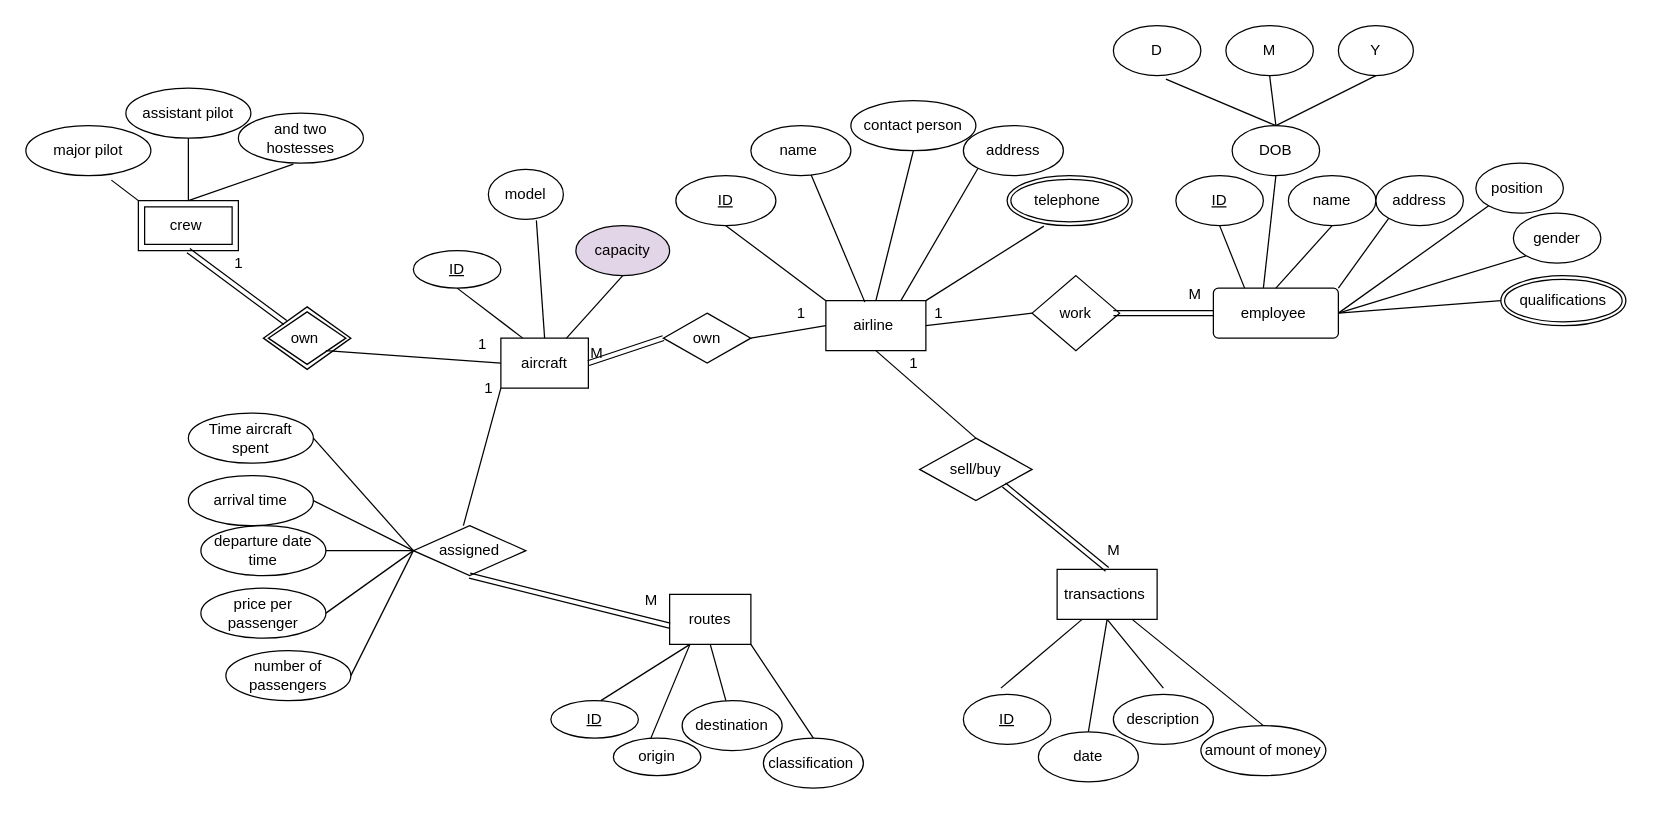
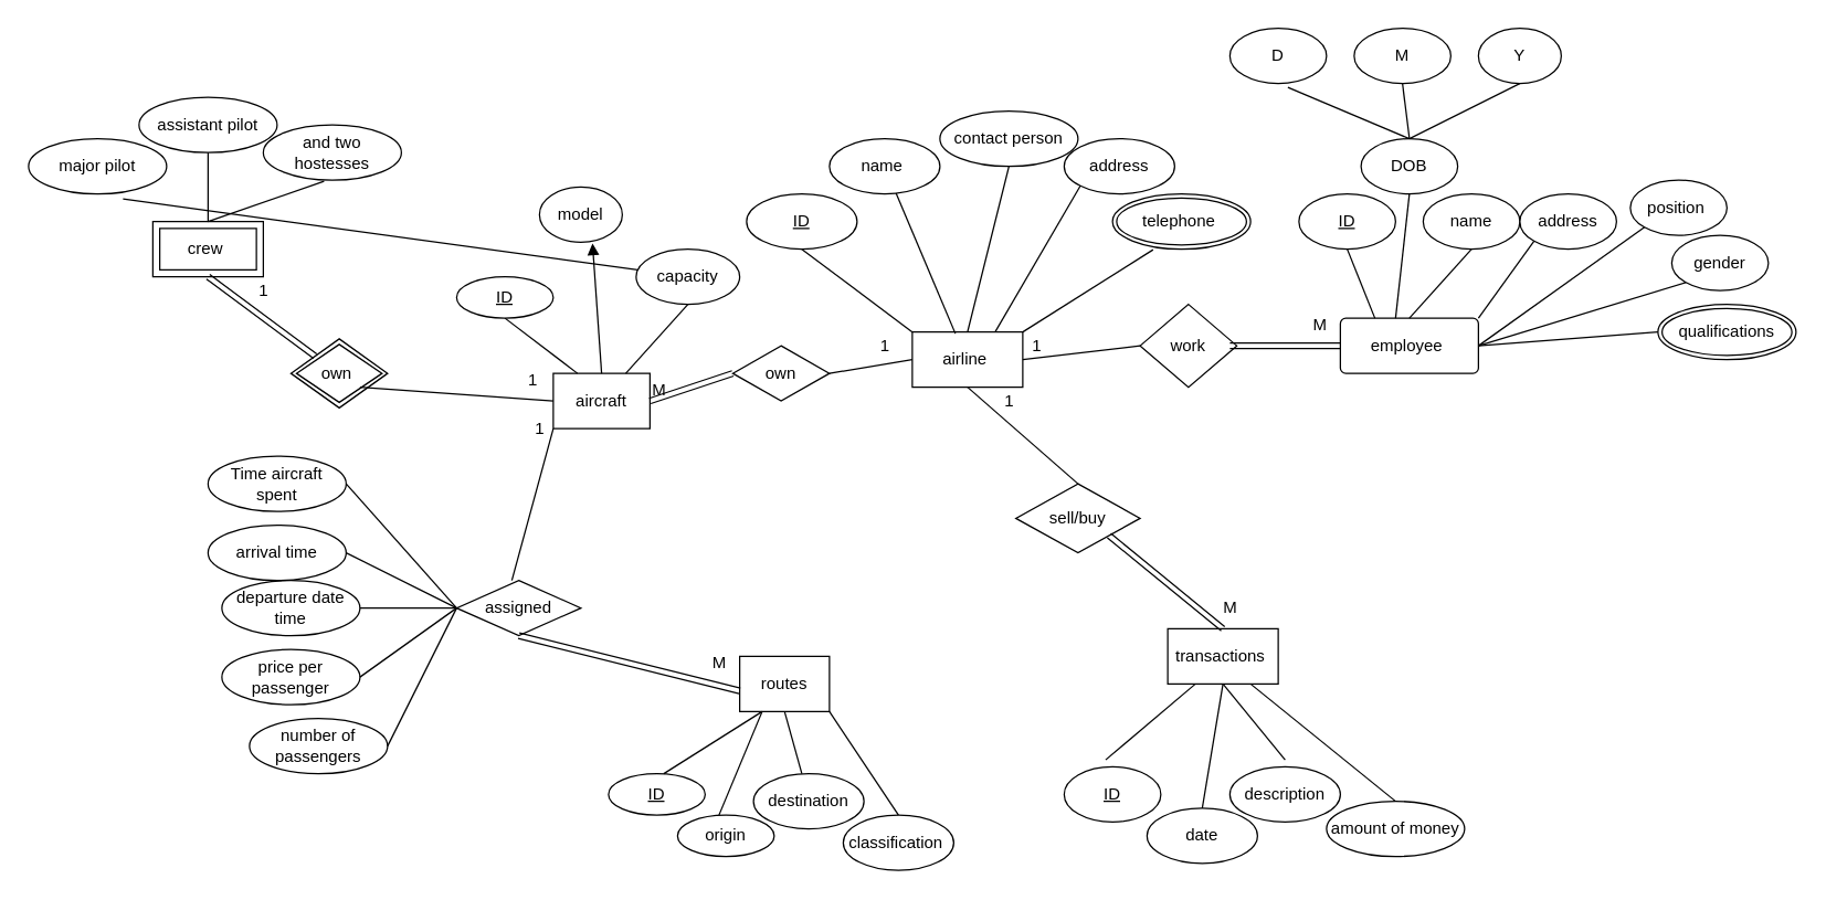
- <mxCell id="82" value="" style="endArrow=none;html=1;rounded=0;entryX=0;entryY=0;entryDx=0;entryDy=0;exitX=0.684;exitY=1.09;exitDx=0;exitDy=0;exitPerimeter=0;" edge="1" parent="1" source="77" target="76"><mxGeometry relative="1" as="geometry"><mxPoint x="40" y="180" as="sourcePoint" /><mxPoint x="200" y="180" as="targetPoint" /></mxGeometry></mxCell>
+ <mxCell id="82" value="" style="endArrow=none;html=1;rounded=0;exitX=0.684;exitY=1.09;exitDx=0;exitDy=0;exitPerimeter=0;" edge="1" parent="1" source="77" target="42"><mxGeometry relative="1" as="geometry"><mxPoint x="40" y="180" as="sourcePoint" /><mxPoint x="200" y="180" as="targetPoint" /></mxGeometry></mxCell>
- <mxCell id="46" value="" style="endArrow=none;html=1;rounded=0;exitX=0.5;exitY=0;exitDx=0;exitDy=0;entryX=0.64;entryY=1.02;entryDx=0;entryDy=0;entryPerimeter=0;" edge="1" parent="1" source="40" target="43"><mxGeometry relative="1" as="geometry"><mxPoint x="420" y="230" as="sourcePoint" /><mxPoint x="580" y="230" as="targetPoint" /></mxGeometry></mxCell>
+ <mxCell id="46" value="" style="endArrow=block;html=1;rounded=0;exitX=0.5;exitY=0;exitDx=0;exitDy=0;entryX=0.64;entryY=1.02;entryDx=0;entryDy=0;entryPerimeter=0;" edge="1" parent="1" source="40" target="43"><mxGeometry relative="1" as="geometry"><mxPoint x="420" y="230" as="sourcePoint" /><mxPoint x="580" y="230" as="targetPoint" /></mxGeometry></mxCell>
- <mxCell id="42" value="capacity" style="ellipse;whiteSpace=wrap;html=1;align=center;fillColor=#e1d5e7;" vertex="1" parent="1"><mxGeometry y="180" width="75" height="40" as="geometry" x="460" /></mxCell>
+ <mxCell id="42" value="capacity" style="ellipse;whiteSpace=wrap;html=1;align=center;" vertex="1" parent="1"><mxGeometry y="180" width="75" height="40" as="geometry" x="460" /></mxCell>
